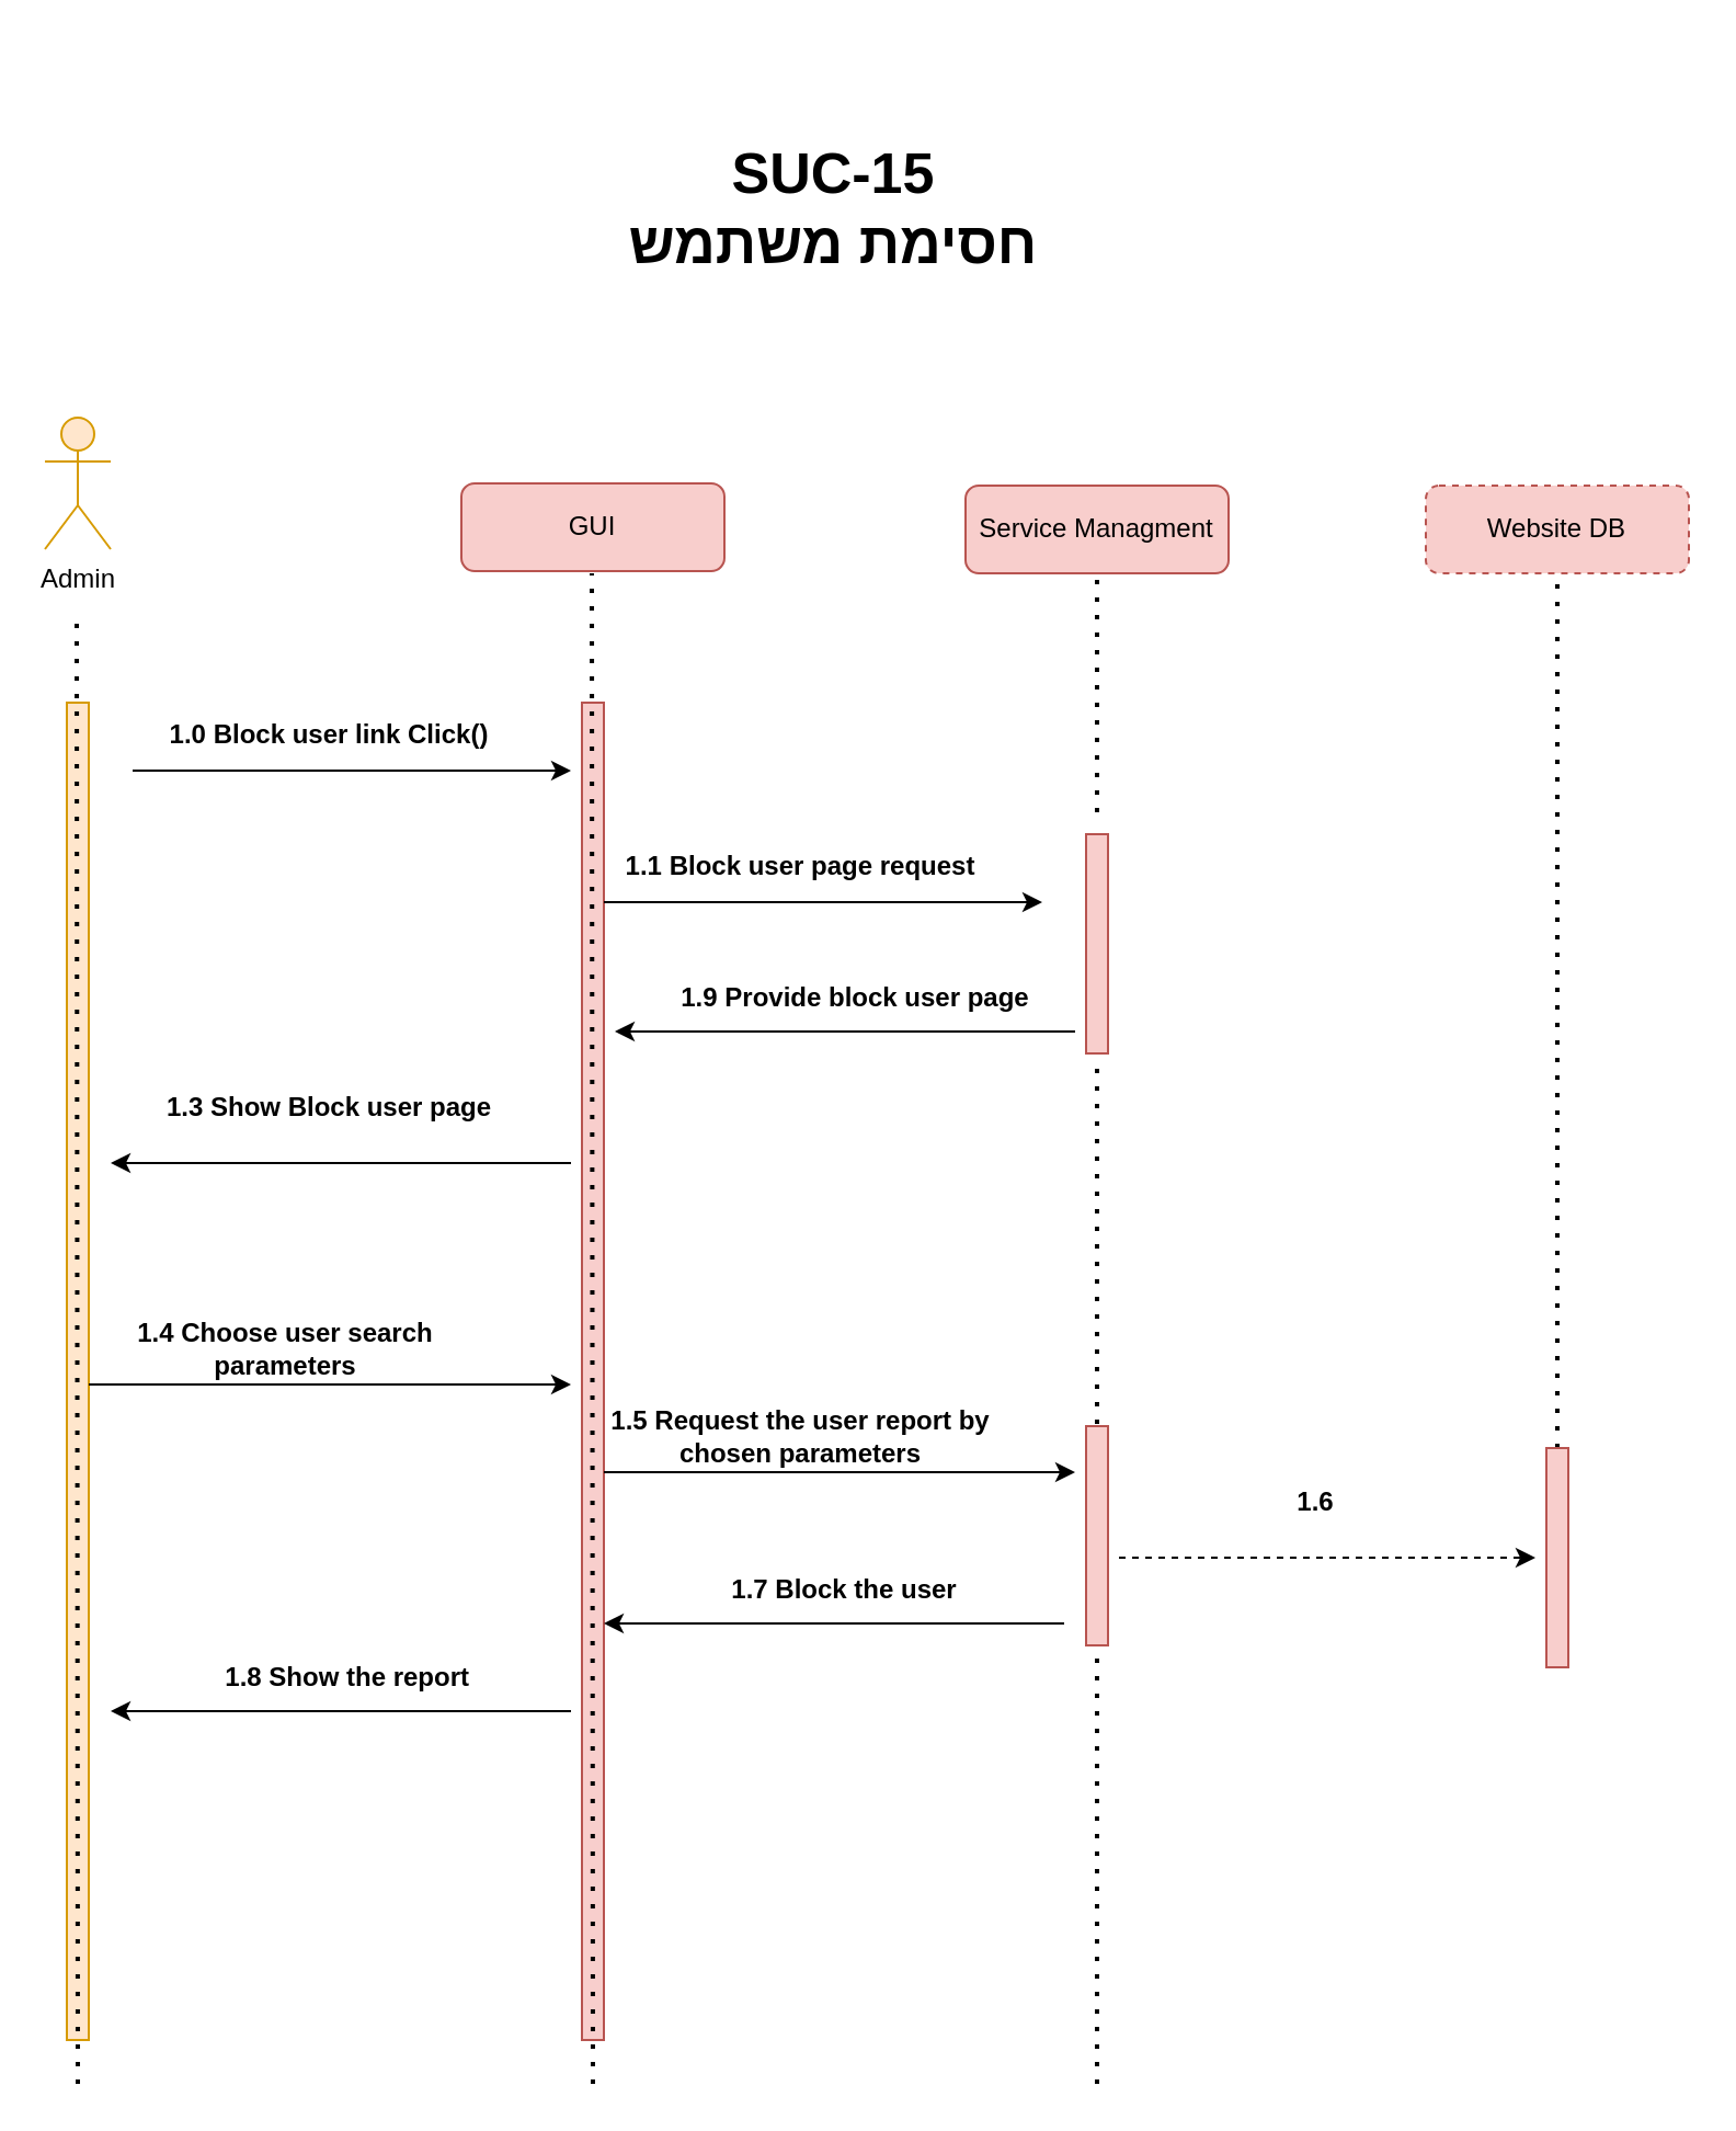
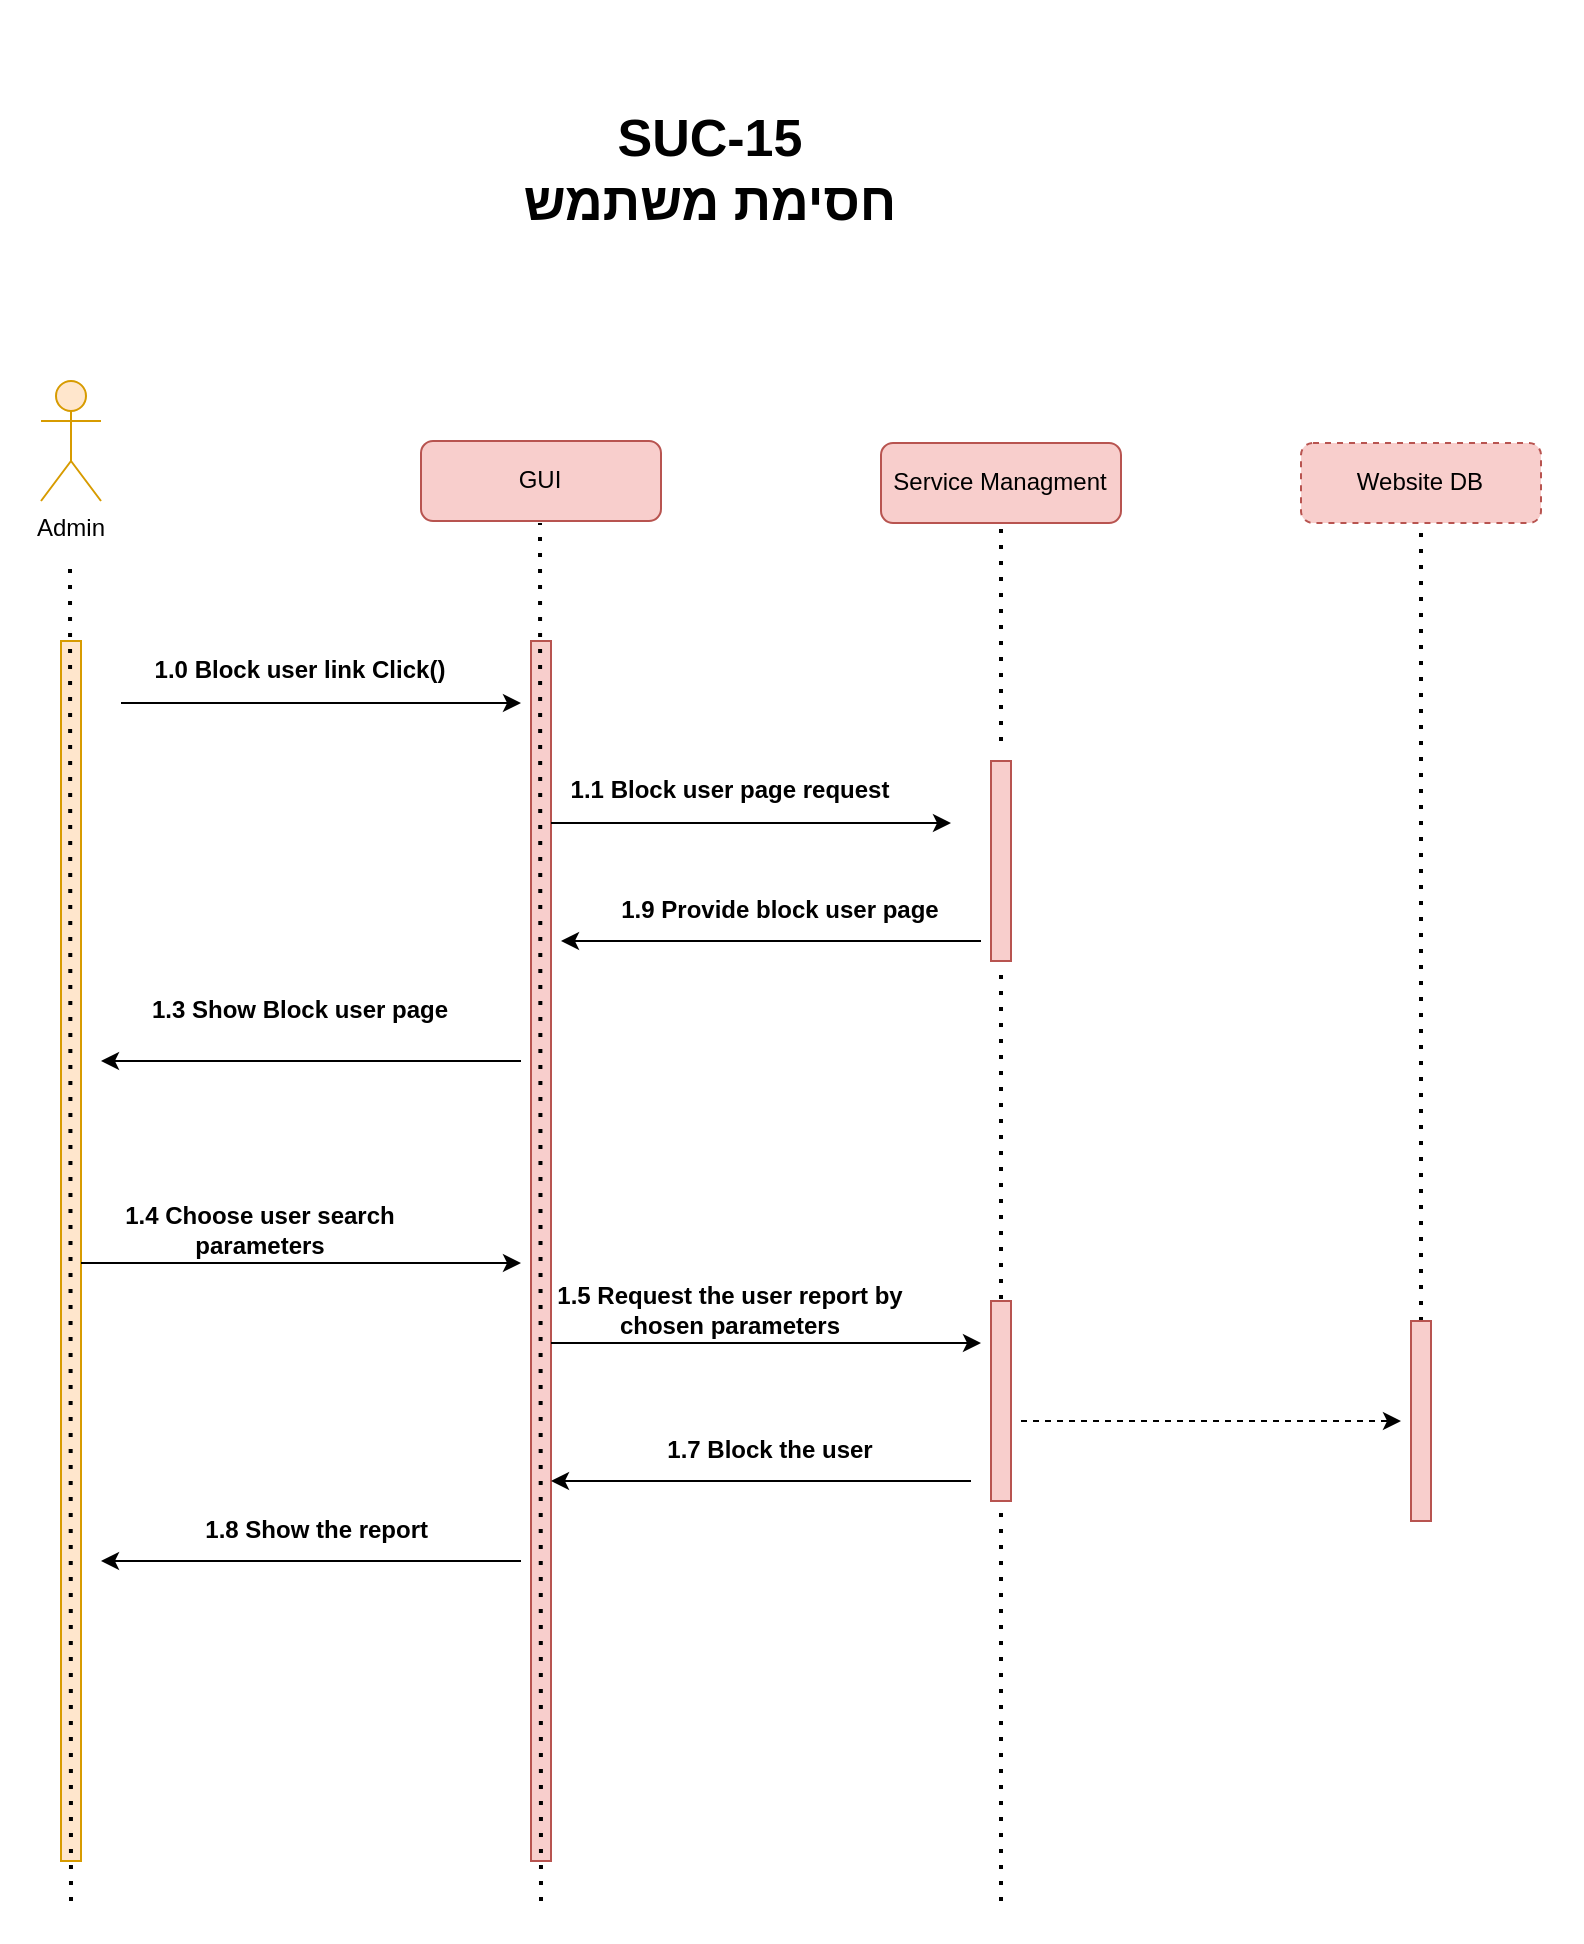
- <mxCell id="4" value="&lt;p class=&quot;MsoNormal&quot; dir=&quot;RTL&quot;&gt;&lt;span lang=&quot;EN-GB&quot; dir=&quot;LTR&quot;&gt;SUC-15&lt;/span&gt;&lt;span dir=&quot;RTL&quot;&gt;&lt;/span&gt;&lt;span dir=&quot;RTL&quot;&gt;&lt;/span&gt;&lt;span lang=&quot;HE&quot; style=&quot;font-family: &amp;#34;david&amp;#34; , sans-serif&quot;&gt;&lt;span dir=&quot;RTL&quot;&gt;&lt;/span&gt;&lt;span dir=&quot;RTL&quot;&gt;&lt;/span&gt;&lt;br&gt;חסימת משתמש&lt;/span&gt;&lt;/p&gt;" style="text;html=1;strokeColor=none;fillColor=none;align=center;verticalAlign=middle;whiteSpace=wrap;rounded=0;fontStyle=1;fontSize=26;" vertex="1" parent="1"><mxGeometry x="145" y="30" width="470" height="130" as="geometry" /></mxCell>
+ <mxCell id="4" value="&lt;p class=&quot;MsoNormal&quot; dir=&quot;RTL&quot;&gt;&lt;span lang=&quot;EN-GB&quot; dir=&quot;LTR&quot;&gt;SUC-15&lt;/span&gt;&lt;span dir=&quot;RTL&quot;&gt;&lt;/span&gt;&lt;span dir=&quot;RTL&quot;&gt;&lt;/span&gt;&lt;span lang=&quot;HE&quot; style=&quot;font-family: &amp;#34;david&amp;#34; , sans-serif&quot;&gt;&lt;span dir=&quot;RTL&quot;&gt;&lt;/span&gt;&lt;span dir=&quot;RTL&quot;&gt;&lt;/span&gt;&lt;br&gt;חסימת משתמש&lt;/span&gt;&lt;/p&gt;" style="text;html=1;strokeColor=none;fillColor=none;align=center;verticalAlign=middle;whiteSpace=wrap;rounded=0;fontStyle=1;fontSize=26;" vertex="1" parent="1"><mxGeometry x="120" y="20" width="470" height="130" as="geometry" /></mxCell>
- <mxCell id="35" value="&lt;b&gt;&lt;font style=&quot;font-size: 12px&quot;&gt;1.6&lt;/font&gt;&lt;/b&gt;" style="text;html=1;strokeColor=none;fillColor=none;align=center;verticalAlign=middle;whiteSpace=wrap;rounded=0;" vertex="1" parent="1"><mxGeometry x="570" y="670" width="60" height="30" as="geometry" /></mxCell>
